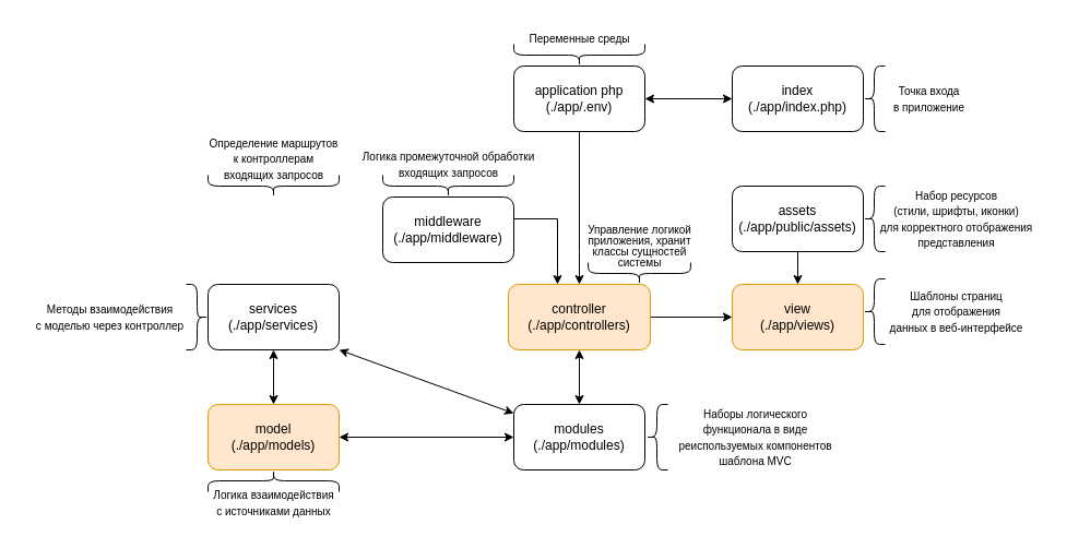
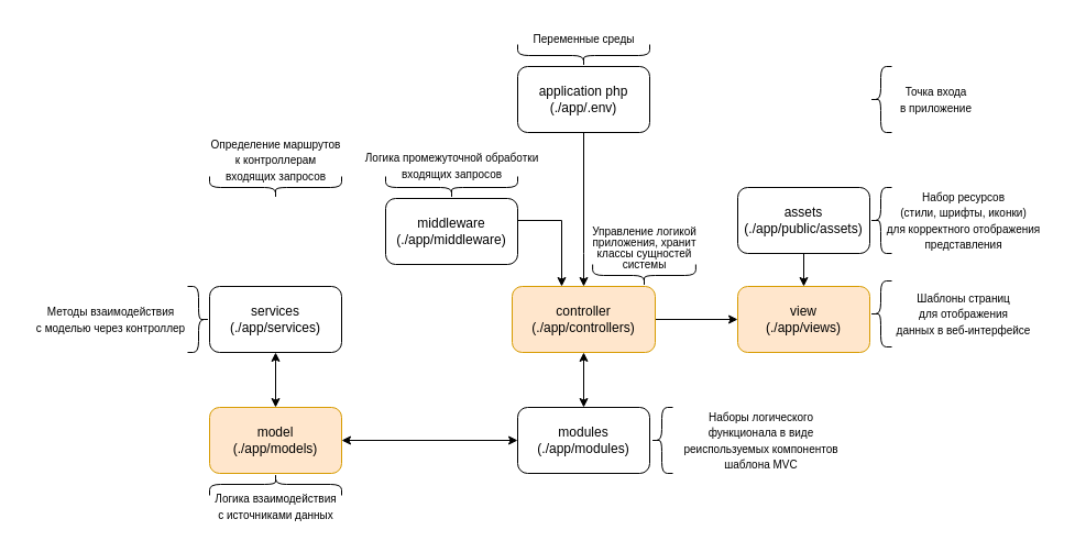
- <mxCell id="15" value="" style="edgeStyle=orthogonalEdgeStyle;rounded=0;orthogonalLoop=1;jettySize=auto;html=1;startArrow=classic;startFill=1;" edge="1" parent="1" source="16" target="12"><mxGeometry relative="1" as="geometry" /></mxCell>
- <mxCell id="16" value="index&lt;br&gt;(./app/index.php)" style="rounded=1;whiteSpace=wrap;html=1;" vertex="1" parent="1"><mxGeometry x="670" y="60" width="120" height="60" as="geometry" /></mxCell>
- <mxCell id="4" style="rounded=0;orthogonalLoop=1;jettySize=auto;html=1;exitX=1;exitY=1;exitDx=0;exitDy=0;startArrow=classic;startFill=1;" edge="1" parent="1" source="2" target="19"><mxGeometry relative="1" as="geometry" /></mxCell>
